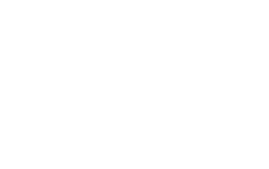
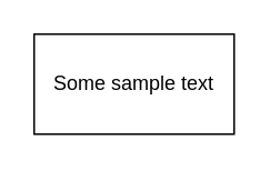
+ <mxCell id="2" value="Some sample text" style="rounded=0;whiteSpace=wrap;html=1;" parent="1" vertex="1"><mxGeometry x="20" y="20" width="120" height="60" as="geometry" /></mxCell>
